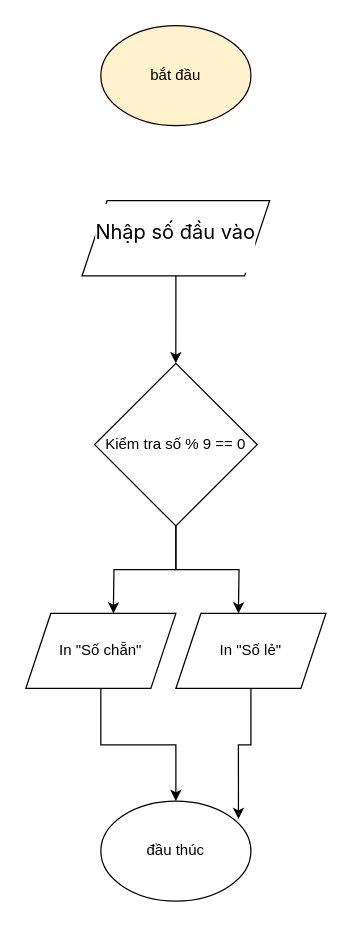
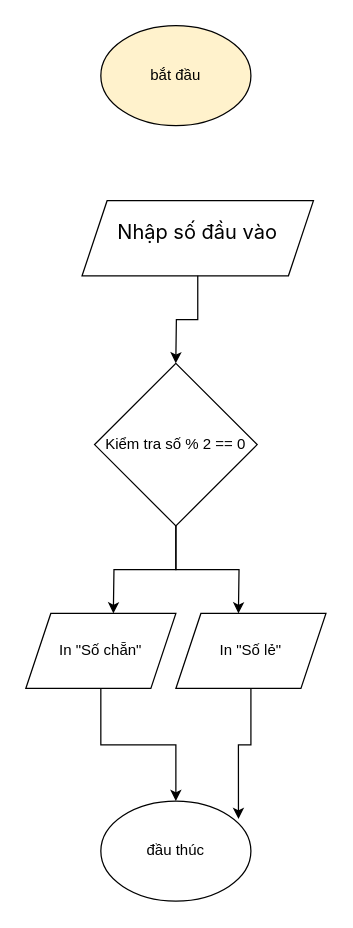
- <mxCell id="2" value="&lt;p style=&quot;box-sizing: border-box; margin: 0pt 0px; padding: 5pt 0pt 13pt; font-family: SFProDisplay; font-size: 16px; text-align: start; background-color: rgb(255, 255, 255); line-height: 1.92;&quot; dir=&quot;ltr&quot;&gt;&lt;font style=&quot;vertical-align: inherit;&quot;&gt;&lt;font style=&quot;vertical-align: inherit;&quot;&gt;Nhập số đầu vào&lt;/font&gt;&lt;/font&gt;&lt;/p&gt;" style="shape=parallelogram;perimeter=parallelogramPerimeter;whiteSpace=wrap;html=1;fixedSize=1;" parent="1" vertex="1"><mxGeometry x="65" y="160" width="150" height="60" as="geometry" /></mxCell>
+ <mxCell id="2" value="&lt;p style=&quot;box-sizing: border-box; margin: 0pt 0px; padding: 5pt 0pt 13pt; font-family: SFProDisplay; font-size: 16px; text-align: start; background-color: rgb(255, 255, 255); line-height: 1.92;&quot; dir=&quot;ltr&quot;&gt;&lt;font style=&quot;vertical-align: inherit;&quot;&gt;&lt;font style=&quot;vertical-align: inherit;&quot;&gt;Nhập số đầu vào&lt;/font&gt;&lt;/font&gt;&lt;/p&gt;" style="shape=parallelogram;perimeter=parallelogramPerimeter;whiteSpace=wrap;html=1;fixedSize=1;" parent="1" vertex="1"><mxGeometry x="65" y="160" width="185" height="60" as="geometry" /></mxCell>
- <mxCell id="6" value="&lt;font style=&quot;vertical-align: inherit;&quot;&gt;&lt;font style=&quot;vertical-align: inherit;&quot;&gt;Kiểm tra số % &lt;/font&gt;&lt;/font&gt;&lt;span class=&quot;hljs-number&quot;&gt;&lt;font style=&quot;vertical-align: inherit;&quot;&gt;&lt;font style=&quot;vertical-align: inherit;&quot;&gt;9&lt;/font&gt;&lt;/font&gt;&lt;/span&gt;&lt;font style=&quot;vertical-align: inherit;&quot;&gt;&lt;font style=&quot;vertical-align: inherit;&quot;&gt; == &lt;/font&gt;&lt;/font&gt;&lt;span class=&quot;hljs-number&quot;&gt;&lt;font style=&quot;vertical-align: inherit;&quot;&gt;&lt;font style=&quot;vertical-align: inherit;&quot;&gt;0&lt;/font&gt;&lt;/font&gt;&lt;/span&gt;" style="rhombus;whiteSpace=wrap;html=1;" parent="1" vertex="1"><mxGeometry x="75" y="290" width="130" height="130" as="geometry" /></mxCell>
+ <mxCell id="6" value="&lt;font style=&quot;vertical-align: inherit;&quot;&gt;&lt;font style=&quot;vertical-align: inherit;&quot;&gt;Kiểm tra số % &lt;/font&gt;&lt;/font&gt;&lt;span class=&quot;hljs-number&quot;&gt;&lt;font style=&quot;vertical-align: inherit;&quot;&gt;&lt;font style=&quot;vertical-align: inherit;&quot;&gt;2&lt;/font&gt;&lt;/font&gt;&lt;/span&gt;&lt;font style=&quot;vertical-align: inherit;&quot;&gt;&lt;font style=&quot;vertical-align: inherit;&quot;&gt; == &lt;/font&gt;&lt;/font&gt;&lt;span class=&quot;hljs-number&quot;&gt;&lt;font style=&quot;vertical-align: inherit;&quot;&gt;&lt;font style=&quot;vertical-align: inherit;&quot;&gt;0&lt;/font&gt;&lt;/font&gt;&lt;/span&gt;" style="rhombus;whiteSpace=wrap;html=1;" parent="1" vertex="1"><mxGeometry x="75" y="290" width="130" height="130" as="geometry" /></mxCell>
